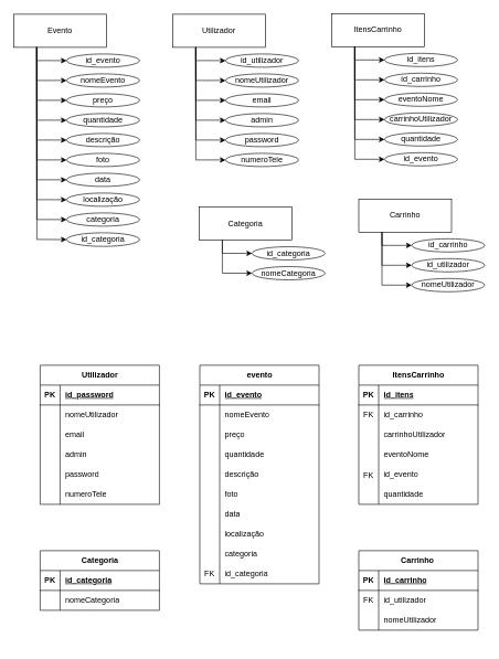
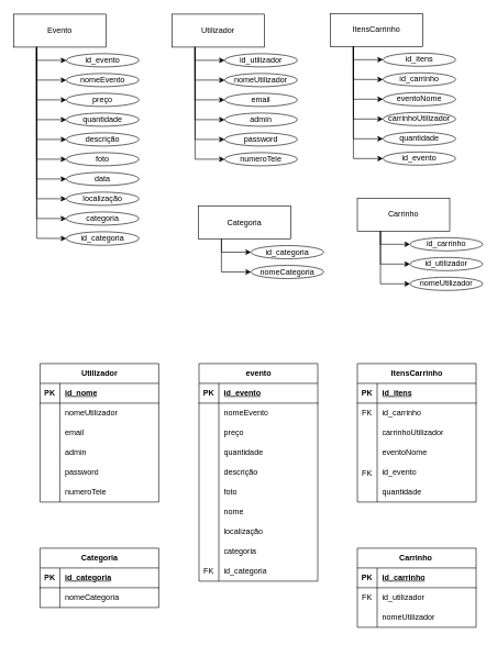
- <mxCell id="64" value="id_password" style="shape=partialRectangle;connectable=0;fillColor=none;top=0;left=0;bottom=0;right=0;align=left;spacingLeft=6;fontStyle=5;overflow=hidden;whiteSpace=wrap;html=1;" vertex="1" parent="62"><mxGeometry x="30" width="150" height="30" as="geometry"><mxRectangle width="150" height="30" as="alternateBounds" /></mxGeometry></mxCell>
+ <mxCell id="64" value="id_nome" style="shape=partialRectangle;connectable=0;fillColor=none;top=0;left=0;bottom=0;right=0;align=left;spacingLeft=6;fontStyle=5;overflow=hidden;whiteSpace=wrap;html=1;" vertex="1" parent="62"><mxGeometry x="30" width="150" height="30" as="geometry"><mxRectangle width="150" height="30" as="alternateBounds" /></mxGeometry></mxCell>
- <mxCell id="103" value="data" style="shape=partialRectangle;connectable=0;fillColor=none;top=0;left=0;bottom=0;right=0;align=left;spacingLeft=6;overflow=hidden;whiteSpace=wrap;html=1;" vertex="1" parent="101"><mxGeometry x="30" width="150" height="30" as="geometry"><mxRectangle width="150" height="30" as="alternateBounds" /></mxGeometry></mxCell>
+ <mxCell id="103" value="nome" style="shape=partialRectangle;connectable=0;fillColor=none;top=0;left=0;bottom=0;right=0;align=left;spacingLeft=6;overflow=hidden;whiteSpace=wrap;html=1;" vertex="1" parent="101"><mxGeometry x="30" width="150" height="30" as="geometry"><mxRectangle width="150" height="30" as="alternateBounds" /></mxGeometry></mxCell>
